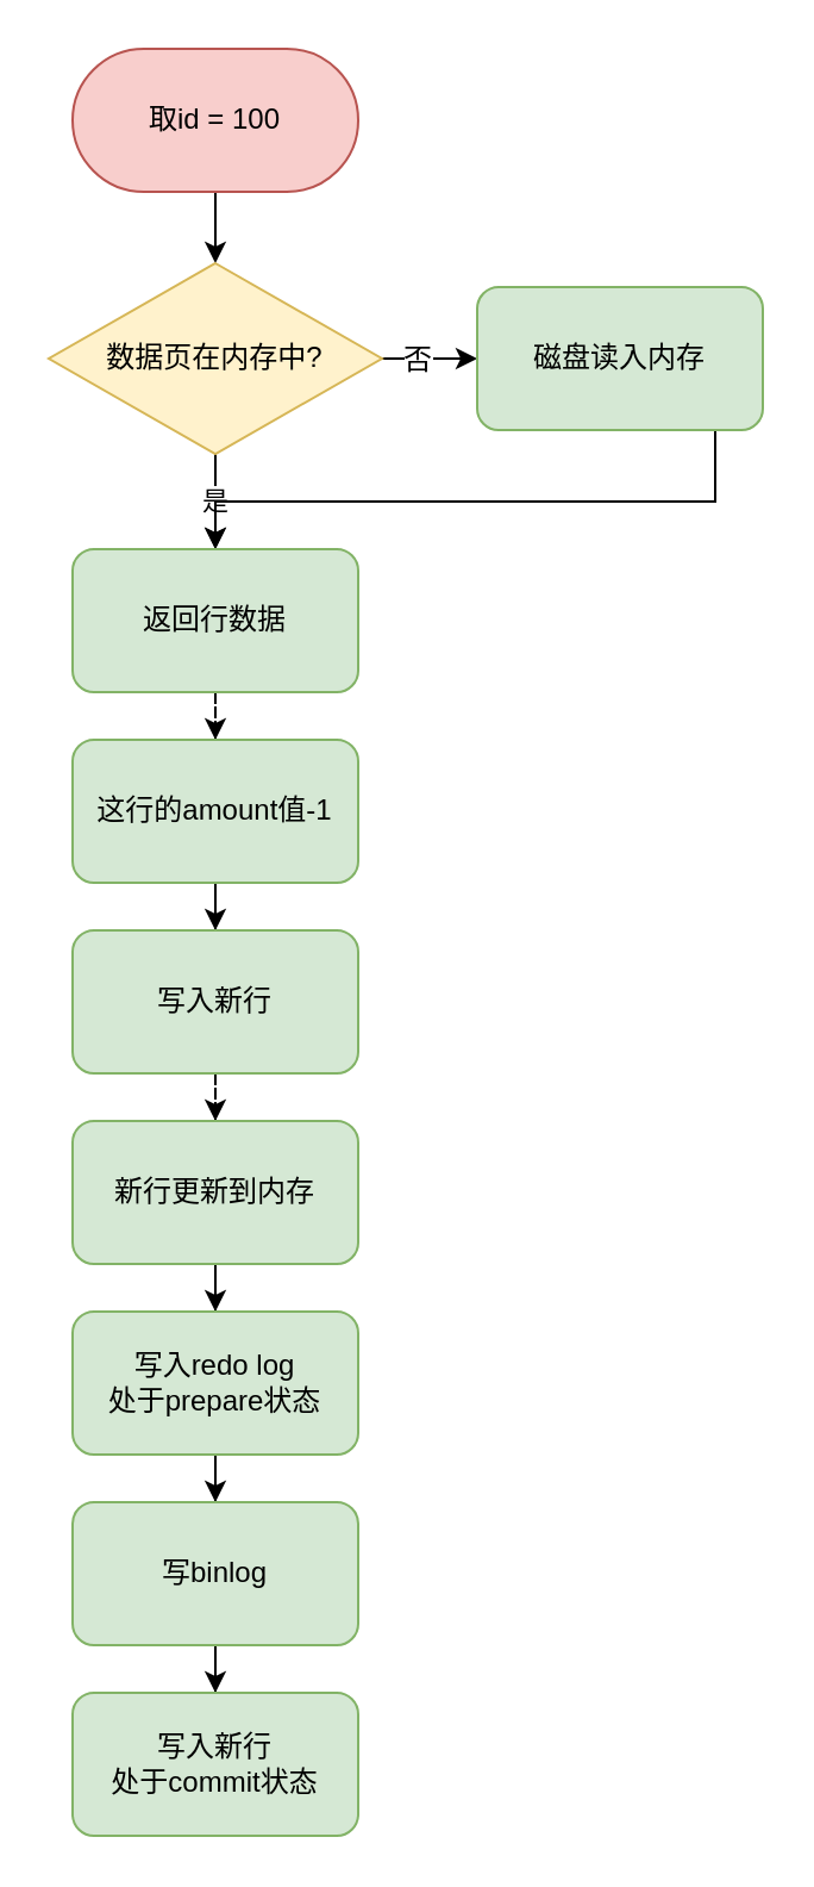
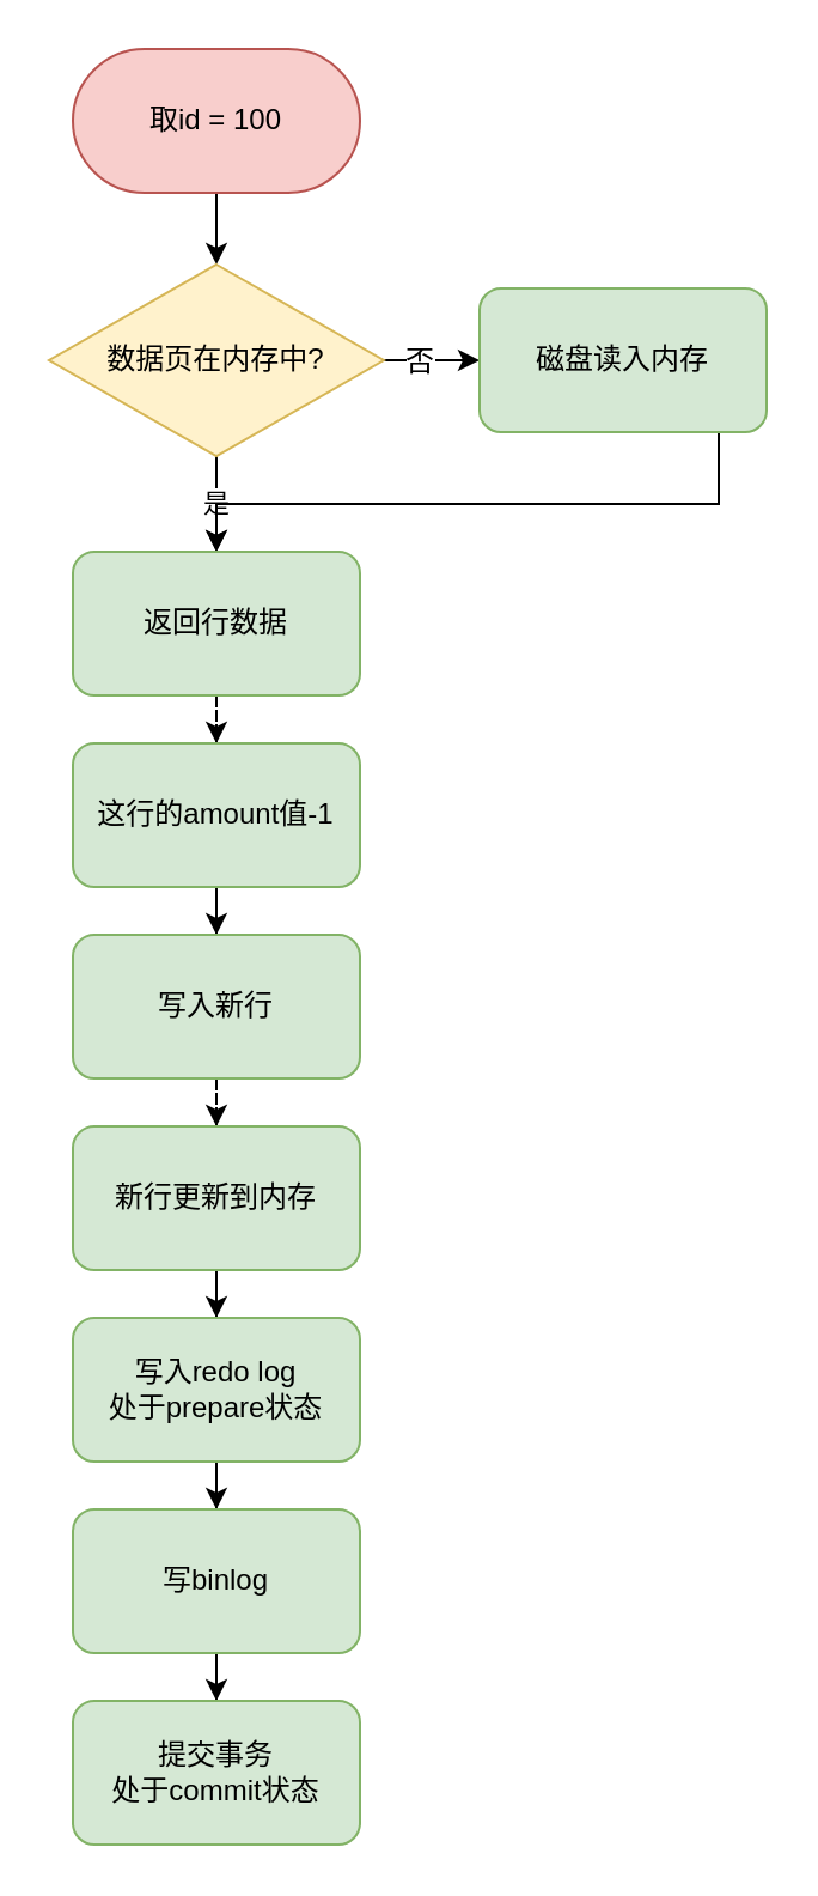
- <mxCell id="22" value="写入新行&lt;br&gt;处于commit状态" style="rounded=1;whiteSpace=wrap;html=1;fillColor=#d5e8d4;strokeColor=#82b366;" parent="1" vertex="1"><mxGeometry x="30" y="710" width="120" height="60" as="geometry" /></mxCell>
+ <mxCell id="22" value="提交事务&lt;br&gt;处于commit状态" style="rounded=1;whiteSpace=wrap;html=1;fillColor=#d5e8d4;strokeColor=#82b366;" parent="1" vertex="1"><mxGeometry x="30" y="710" width="120" height="60" as="geometry" /></mxCell>
